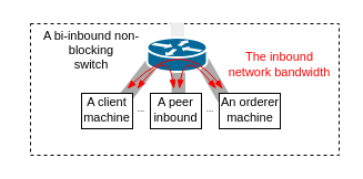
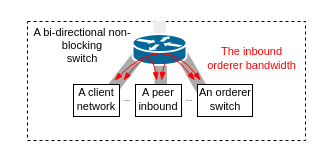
- <mxCell id="18" value="&lt;font style=&quot;font-size: 11px;&quot; color=&quot;#000000&quot;&gt;A bi-inbound non-blocking &lt;br&gt;switch&lt;/font&gt;" style="text;html=1;strokeColor=none;fillColor=none;align=center;verticalAlign=middle;whiteSpace=wrap;rounded=0;fontSize=8;fontColor=#FF0000;" parent="1" vertex="1"><mxGeometry x="20" y="30" width="124" height="30" as="geometry" /></mxCell>
+ <mxCell id="18" value="&lt;font style=&quot;font-size: 11px;&quot; color=&quot;#000000&quot;&gt;A bi-directional non-blocking &lt;br&gt;switch&lt;/font&gt;" style="text;html=1;strokeColor=none;fillColor=none;align=center;verticalAlign=middle;whiteSpace=wrap;rounded=0;fontSize=8;fontColor=#FF0000;" parent="1" vertex="1"><mxGeometry x="20" y="30" width="124" height="30" as="geometry" /></mxCell>
- <mxCell id="13" value="&lt;font style=&quot;font-size: 11px;&quot;&gt;The inbound&lt;br&gt;network bandwidth&lt;/font&gt;" style="text;html=1;strokeColor=none;fillColor=none;align=center;verticalAlign=middle;whiteSpace=wrap;rounded=0;fontSize=8;fontColor=#FF0000;" parent="1" vertex="1"><mxGeometry x="198" y="43" width="107" height="30" as="geometry" /></mxCell>
+ <mxCell id="13" value="&lt;font style=&quot;font-size: 11px;&quot;&gt;The inbound&lt;br&gt;orderer bandwidth&lt;/font&gt;" style="text;html=1;strokeColor=none;fillColor=none;align=center;verticalAlign=middle;whiteSpace=wrap;rounded=0;fontSize=8;fontColor=#FF0000;" parent="1" vertex="1"><mxGeometry x="198" y="43" width="107" height="30" as="geometry" /></mxCell>
- <mxCell id="15" value="&lt;font style=&quot;font-size: 11px;&quot;&gt;A client&lt;br&gt;machine&lt;br&gt;&lt;/font&gt;" style="text;html=1;strokeColor=none;fillColor=none;align=center;verticalAlign=middle;whiteSpace=wrap;rounded=0;fontSize=10;" parent="1" vertex="1"><mxGeometry x="69" y="87" width="54" height="24" as="geometry" /></mxCell>
+ <mxCell id="15" value="&lt;font style=&quot;font-size: 11px;&quot;&gt;A client&lt;br&gt;network&lt;br&gt;&lt;/font&gt;" style="text;html=1;strokeColor=none;fillColor=none;align=center;verticalAlign=middle;whiteSpace=wrap;rounded=0;fontSize=10;" parent="1" vertex="1"><mxGeometry x="69" y="87" width="54" height="24" as="geometry" /></mxCell>
- <mxCell id="17" value="&lt;font style=&quot;font-size: 11px;&quot;&gt;An orderer&lt;br&gt;machine&lt;br&gt;&lt;/font&gt;" style="text;html=1;strokeColor=none;fillColor=none;align=center;verticalAlign=middle;whiteSpace=wrap;rounded=0;fontSize=10;" parent="1" vertex="1"><mxGeometry x="198" y="87" width="54" height="24" as="geometry" /></mxCell>
+ <mxCell id="17" value="&lt;font style=&quot;font-size: 11px;&quot;&gt;An orderer&lt;br&gt;switch&lt;br&gt;&lt;/font&gt;" style="text;html=1;strokeColor=none;fillColor=none;align=center;verticalAlign=middle;whiteSpace=wrap;rounded=0;fontSize=10;" parent="1" vertex="1"><mxGeometry x="198" y="87" width="54" height="24" as="geometry" /></mxCell>
